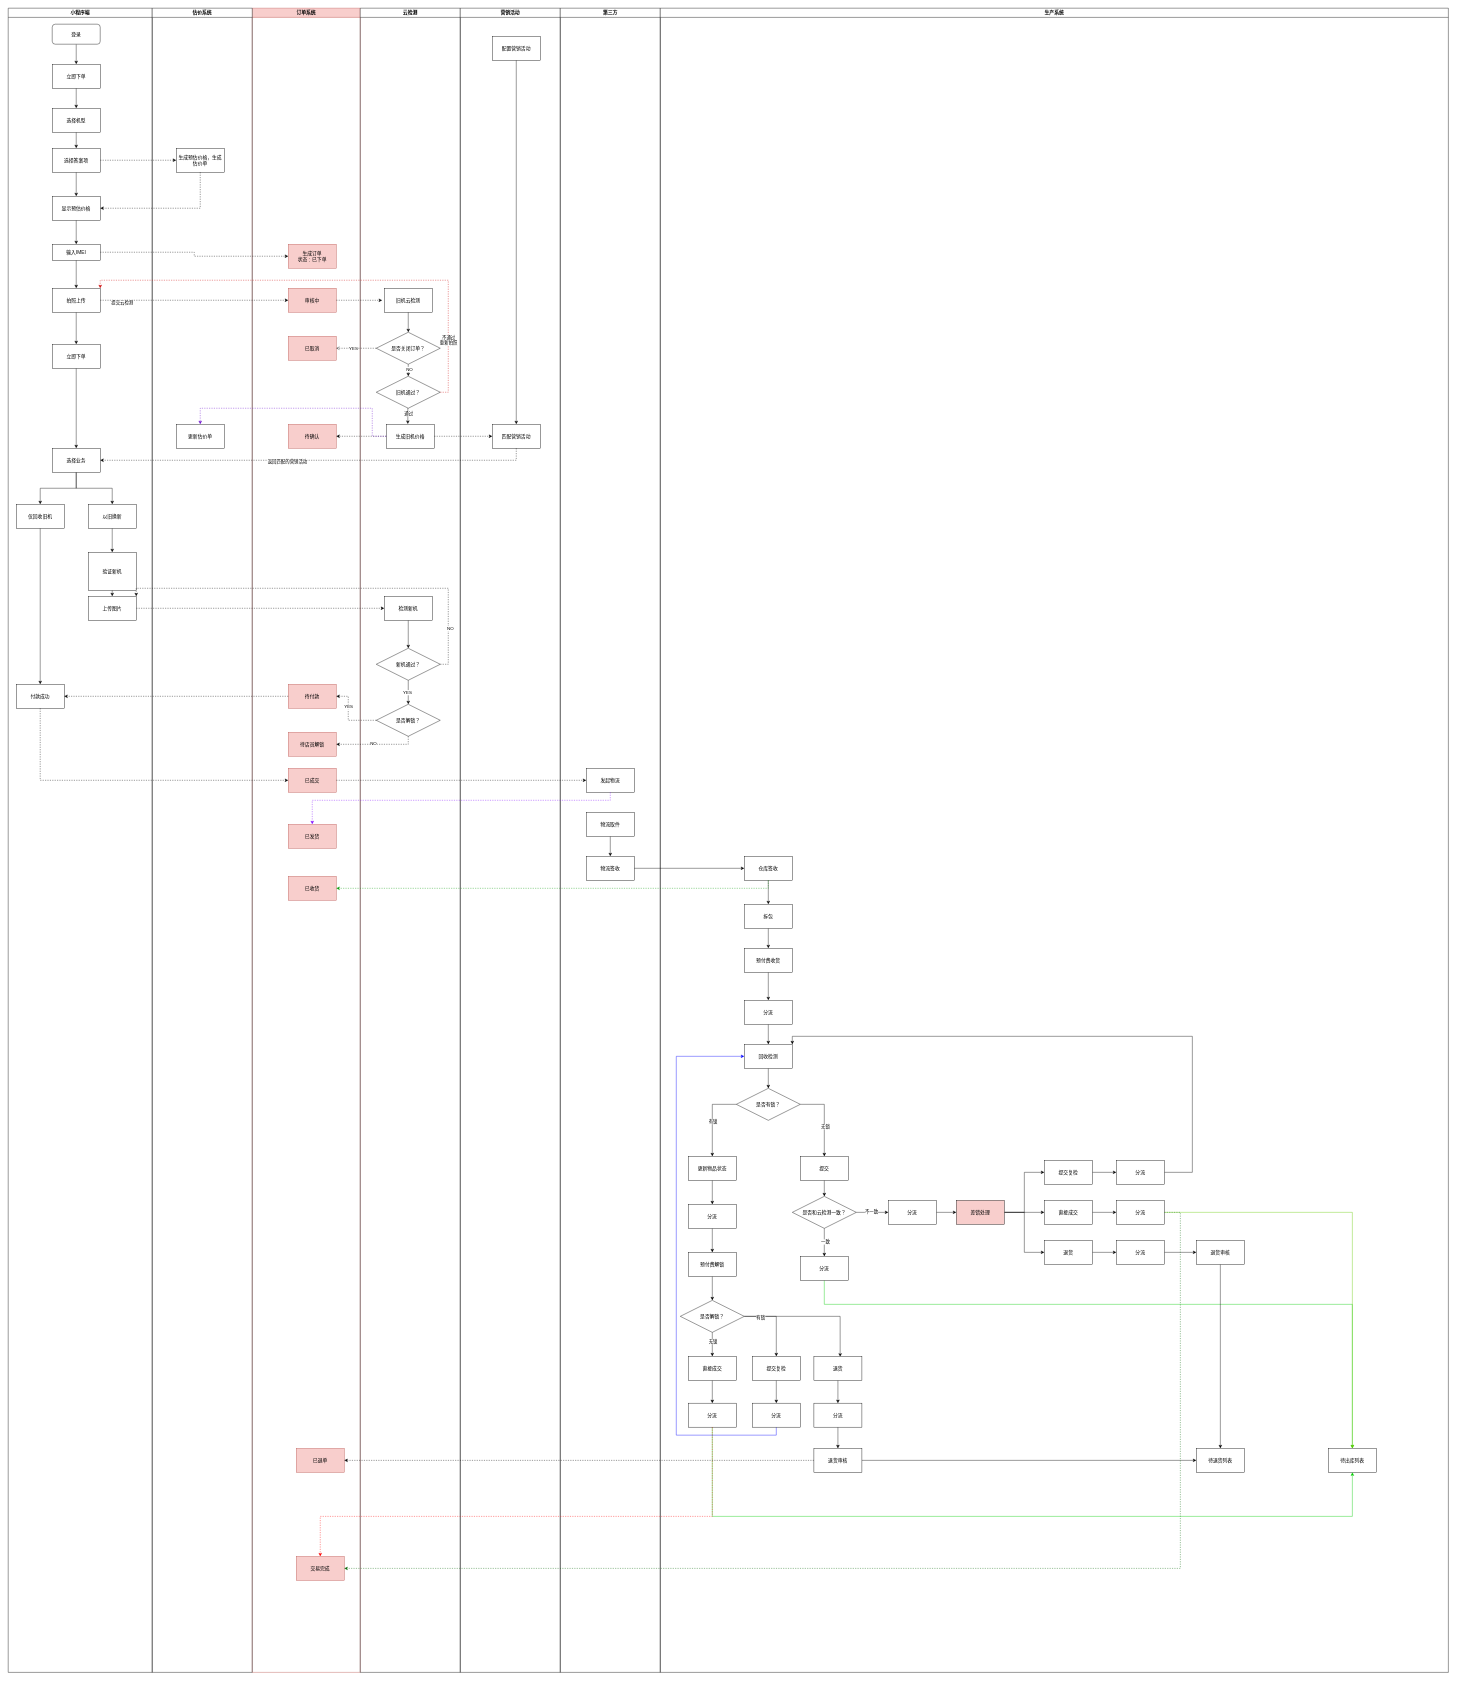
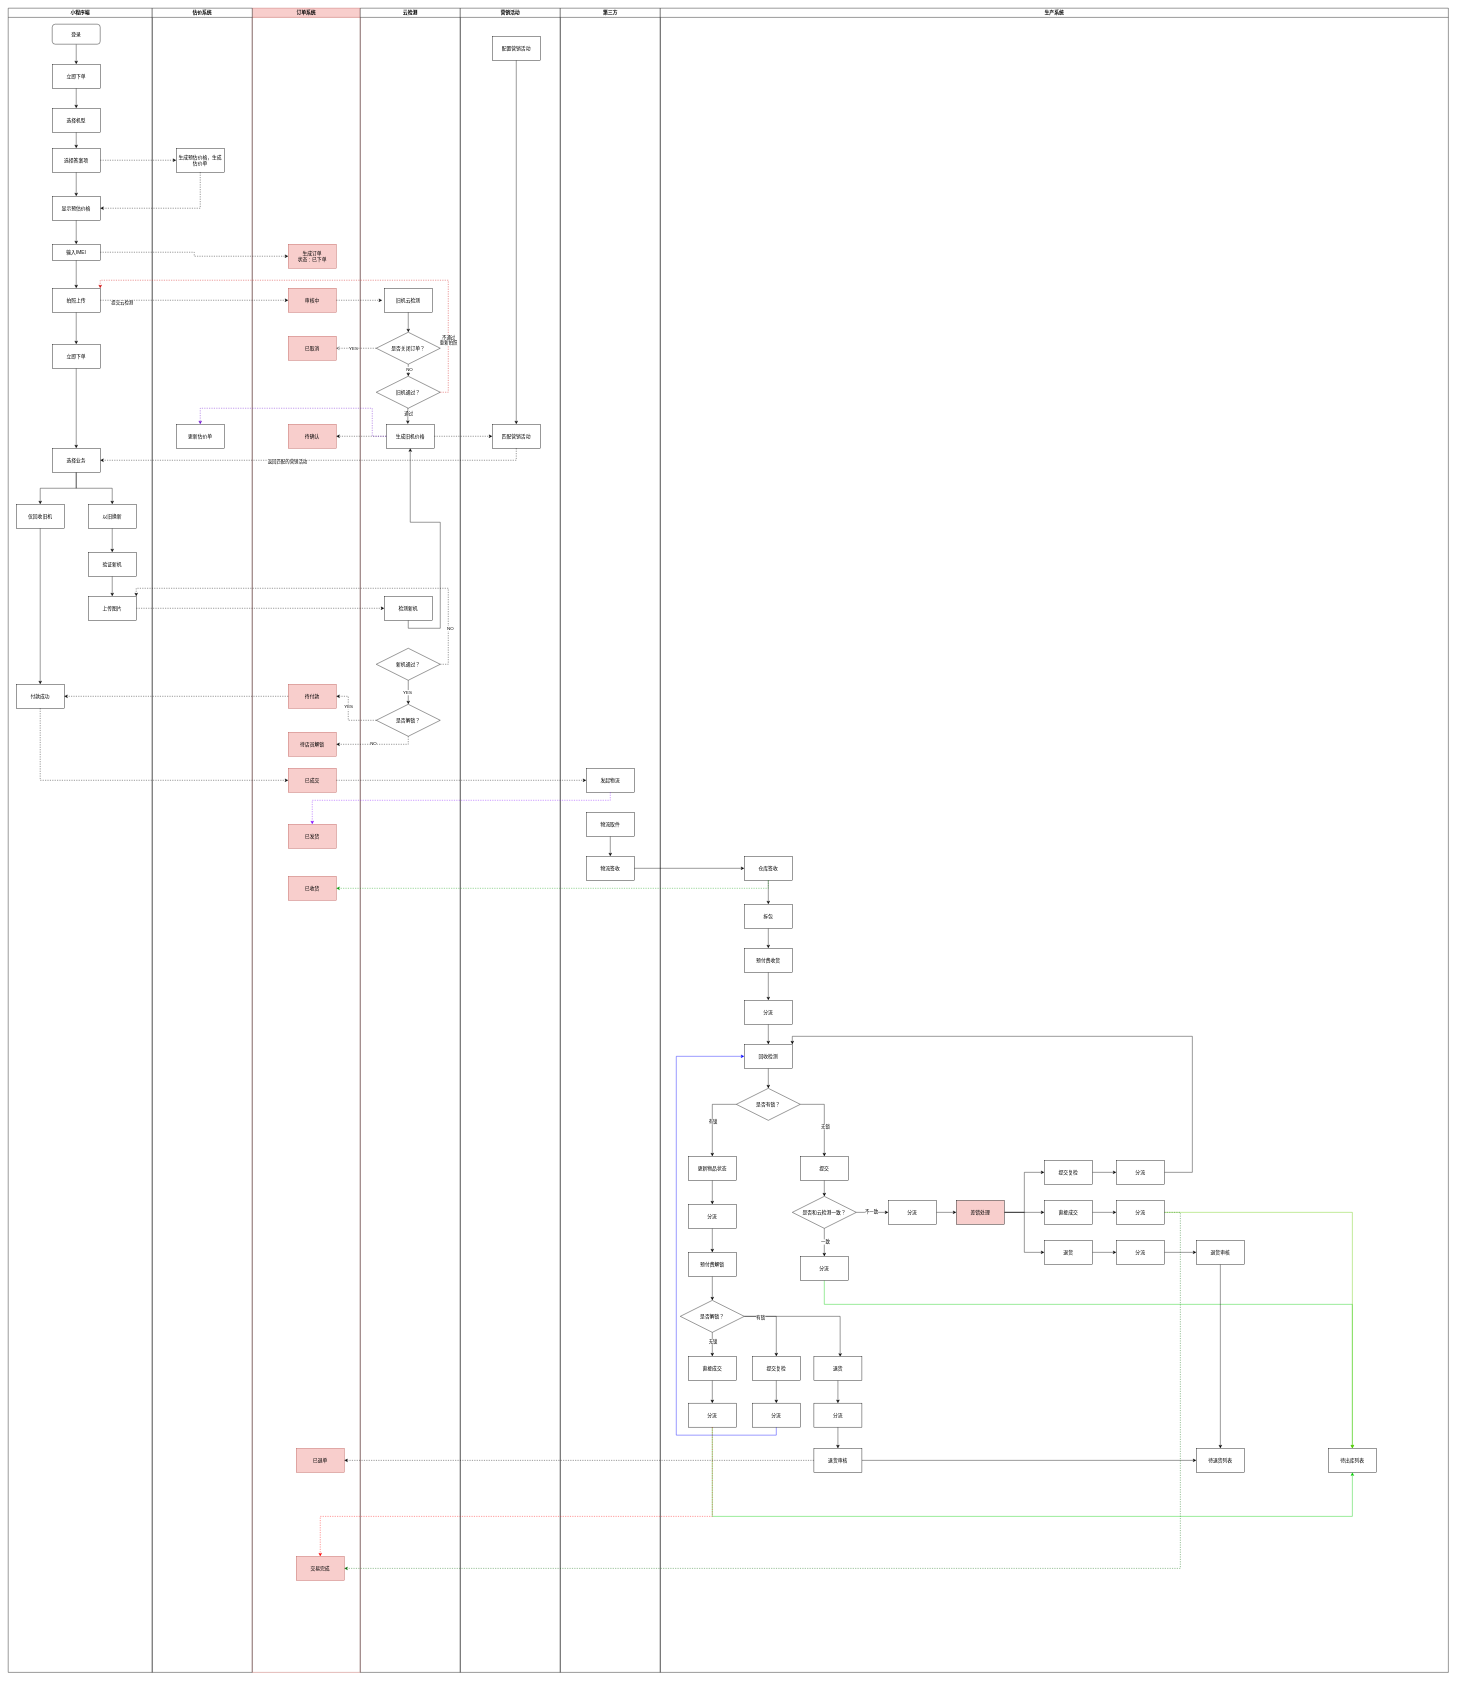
- <mxCell id="27" value="验证新机" style="rounded=0;whiteSpace=wrap;html=1;" vertex="1" parent="2"><mxGeometry x="200" y="1360" width="120" height="95" as="geometry" /></mxCell>
+ <mxCell id="27" value="验证新机" style="rounded=0;whiteSpace=wrap;html=1;" vertex="1" parent="2"><mxGeometry x="200" y="1360" width="120" height="60" as="geometry" /></mxCell>
- <mxCell id="50" style="edgeStyle=orthogonalEdgeStyle;rounded=0;orthogonalLoop=1;jettySize=auto;html=1;exitX=0.5;exitY=1;exitDx=0;exitDy=0;entryX=0.5;entryY=0;entryDx=0;entryDy=0;" edge="1" parent="43" source="51" target="54"><mxGeometry relative="1" as="geometry" /></mxCell>
+ <mxCell id="50" style="edgeStyle=orthogonalEdgeStyle;rounded=0;orthogonalLoop=1;jettySize=auto;html=1;exitX=0.5;exitY=1;exitDx=0;exitDy=0;" edge="1" parent="43" source="51" target="49"><mxGeometry relative="1" as="geometry" /></mxCell>
